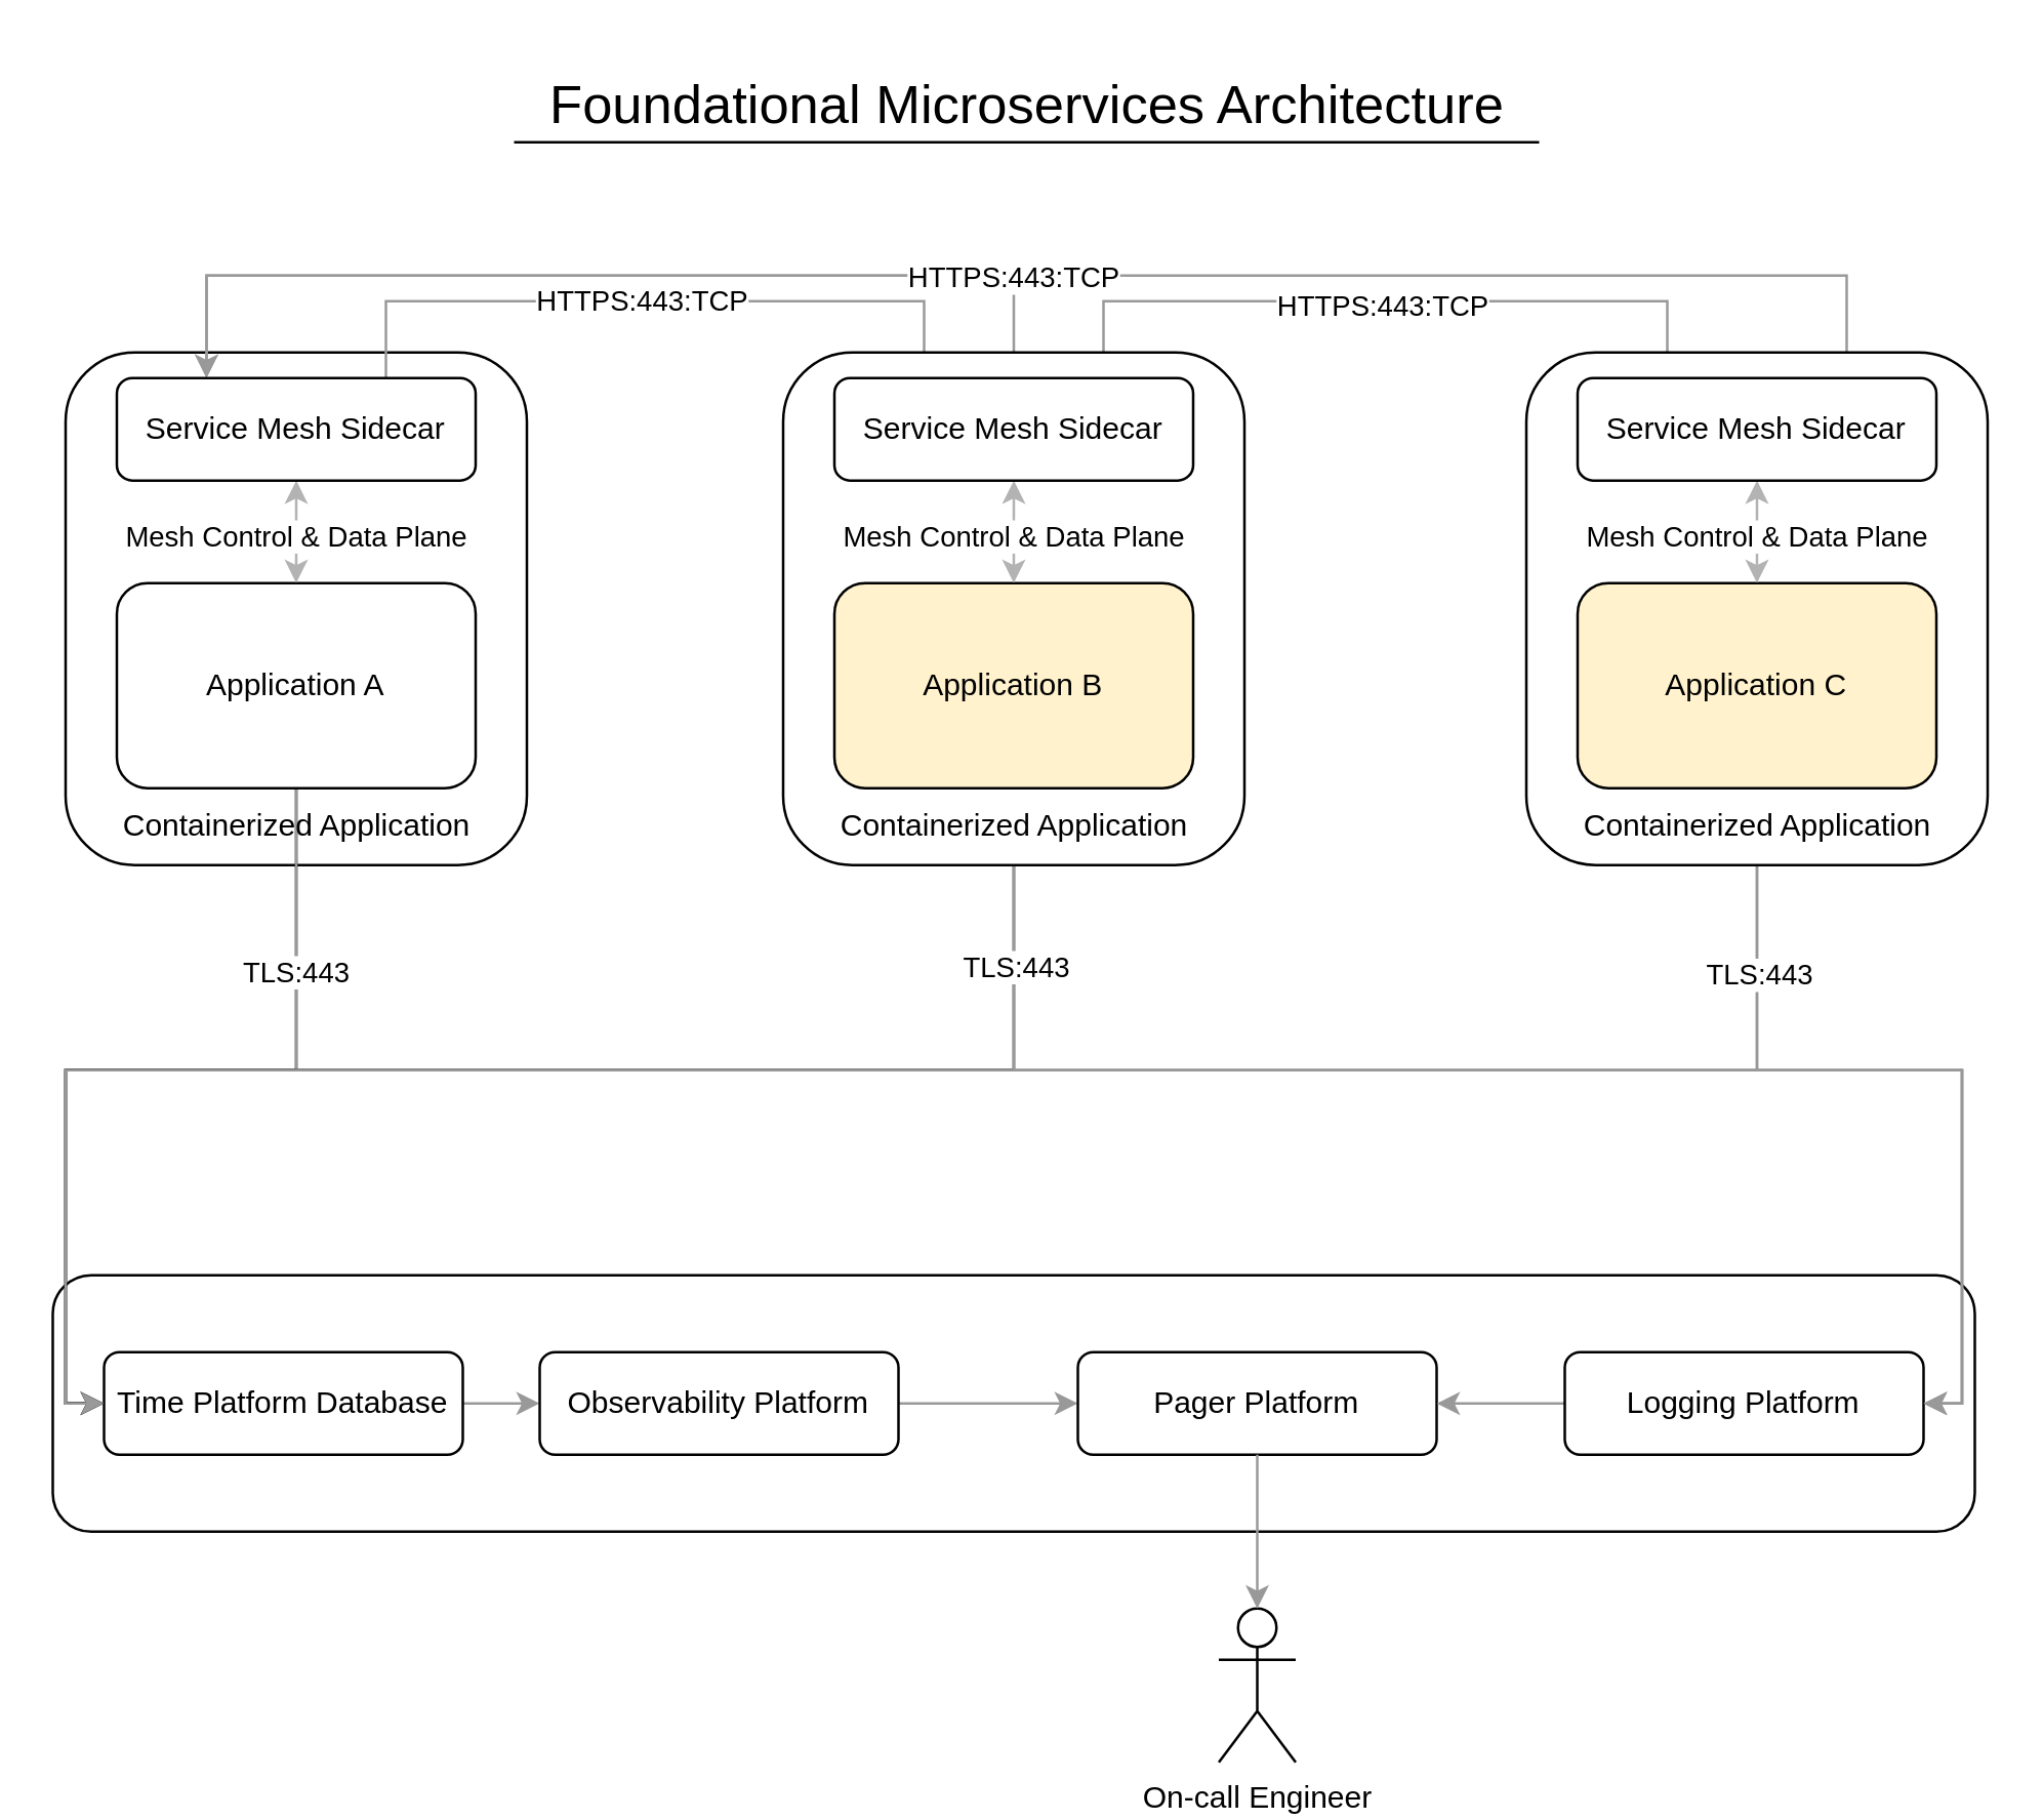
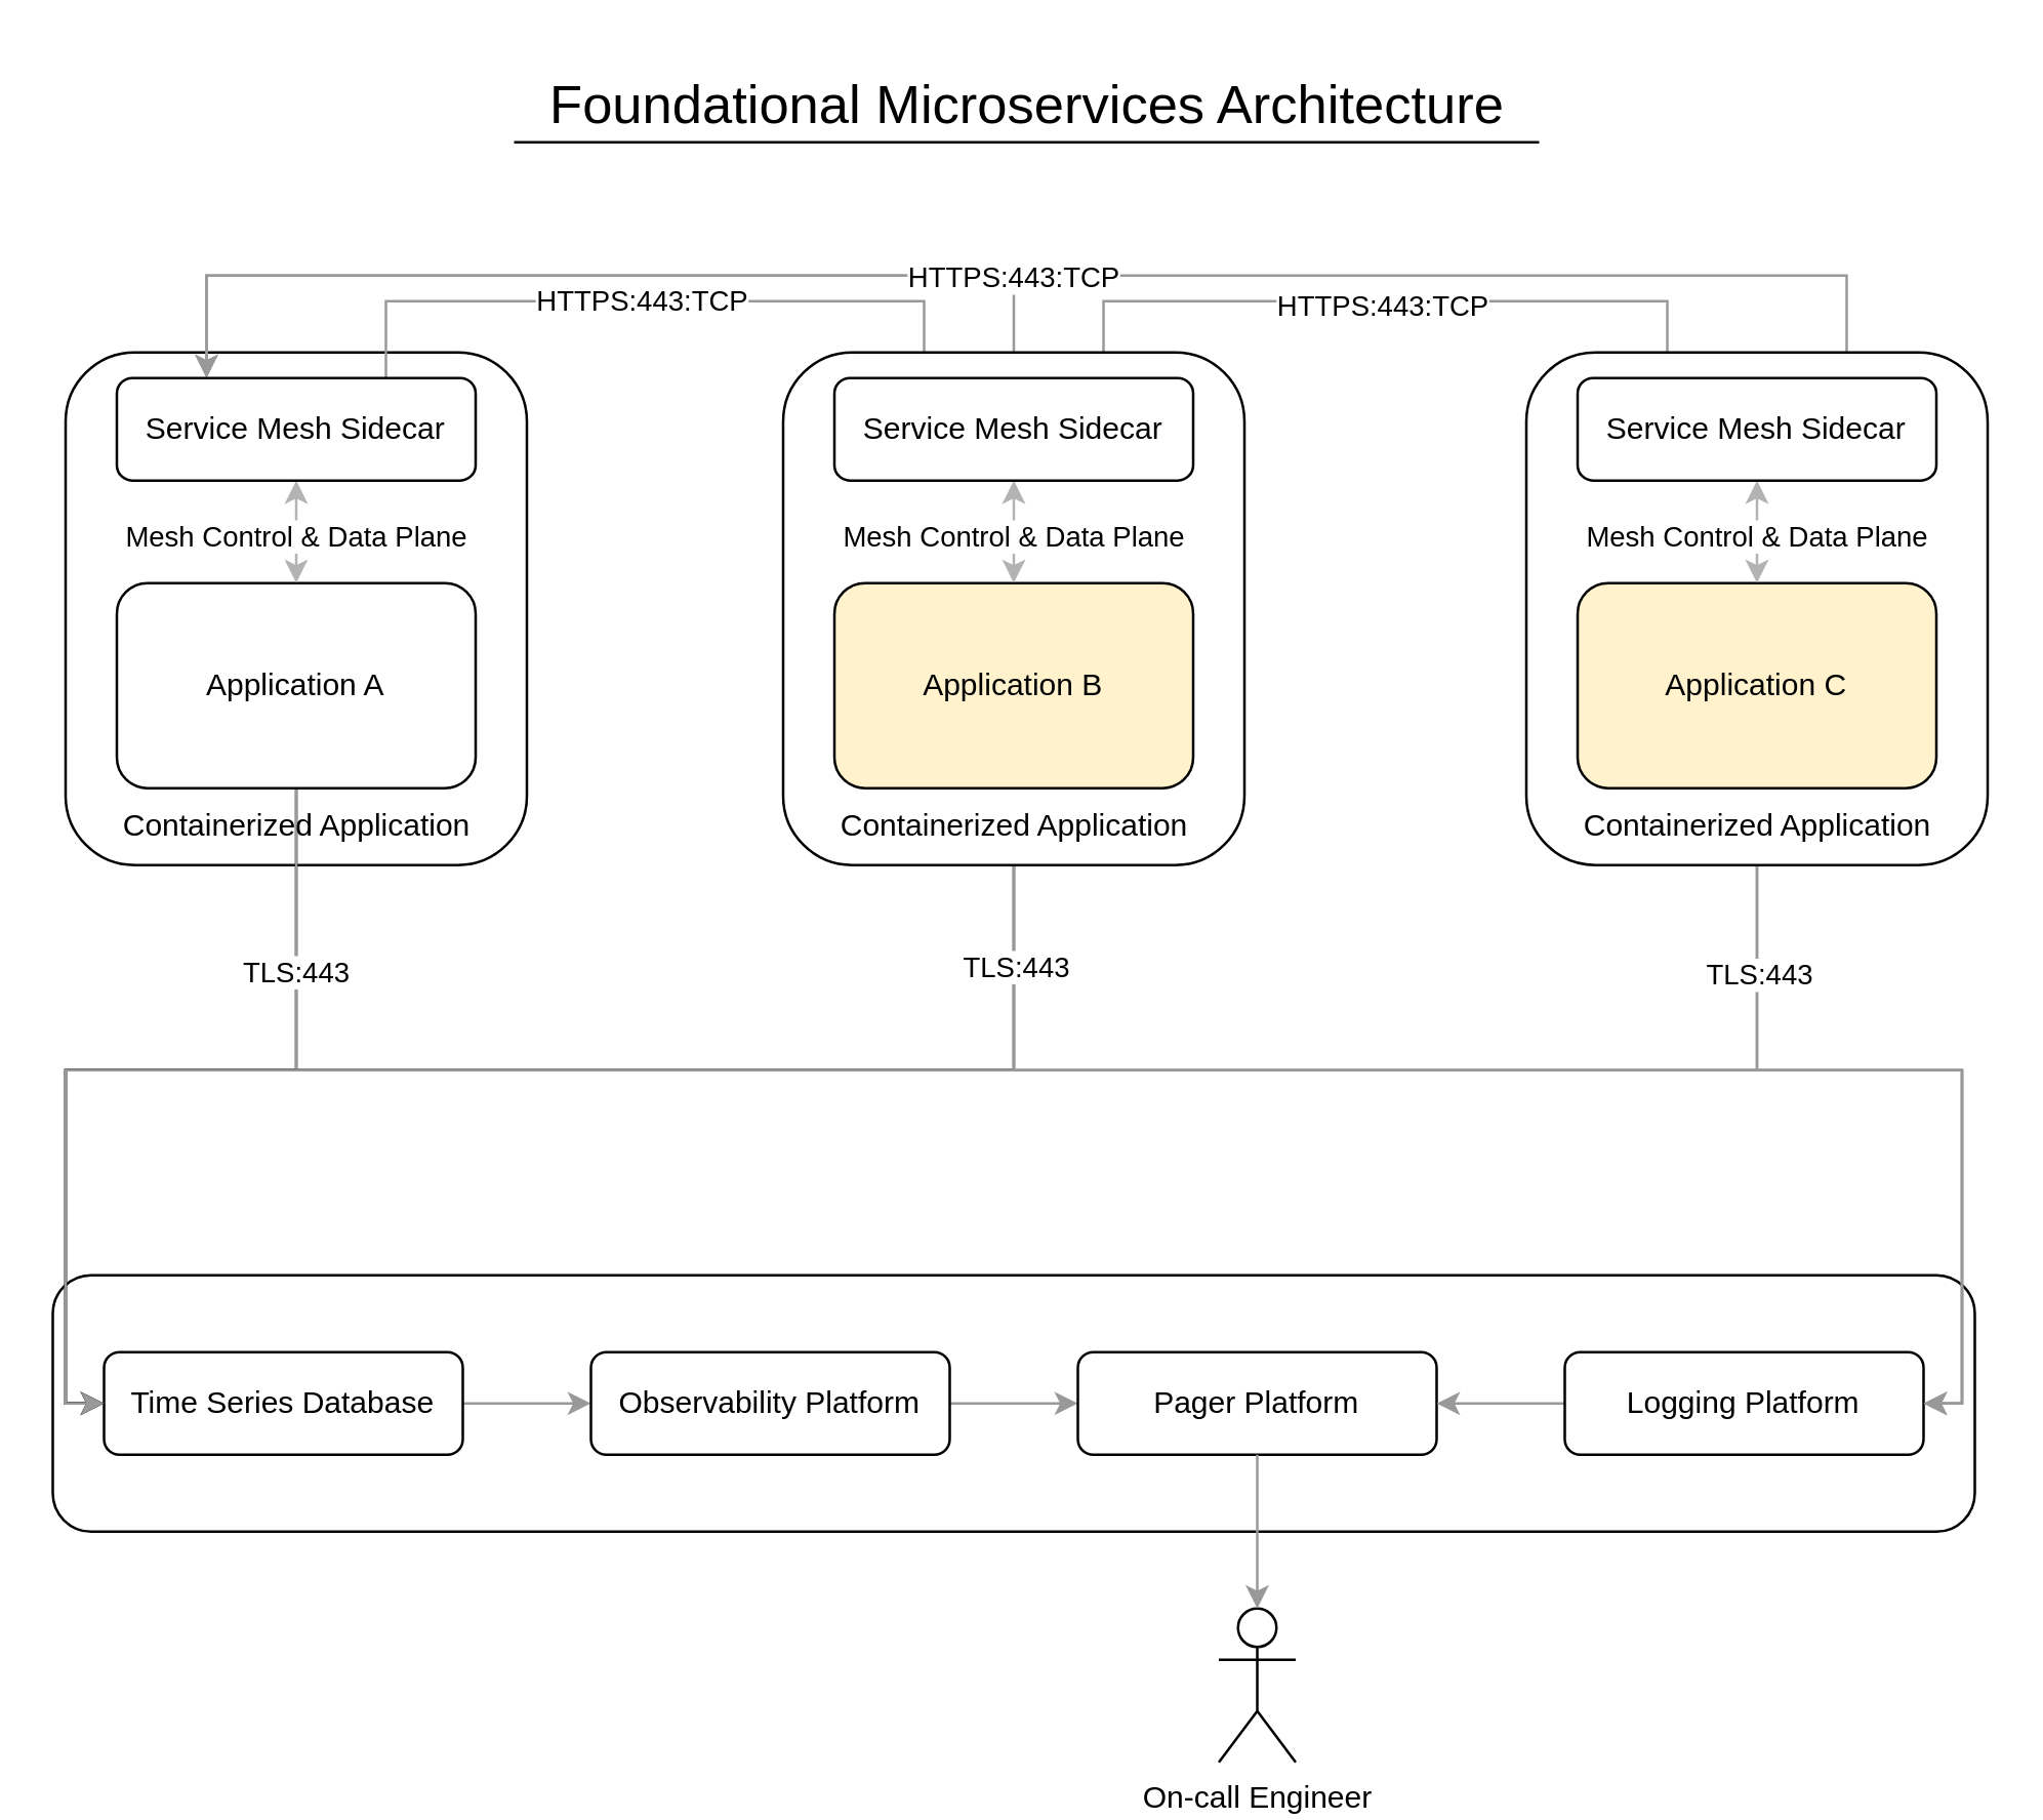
- <mxCell id="20" value="Time Platform Database" style="rounded=1;whiteSpace=wrap;html=1;" parent="1" vertex="1"><mxGeometry x="40" y="527" width="140" height="40" as="geometry" /></mxCell>
+ <mxCell id="20" value="Time Series Database" style="rounded=1;whiteSpace=wrap;html=1;" parent="1" vertex="1"><mxGeometry x="40" y="527" width="140" height="40" as="geometry" /></mxCell>
- <mxCell id="22" value="Observability Platform" style="rounded=1;whiteSpace=wrap;html=1;" parent="1" vertex="1"><mxGeometry x="210" y="527" width="140" height="40" as="geometry" /></mxCell>
+ <mxCell id="22" value="Observability Platform" style="rounded=1;whiteSpace=wrap;html=1;" parent="1" vertex="1"><mxGeometry x="230" y="527" width="140" height="40" as="geometry" /></mxCell>
